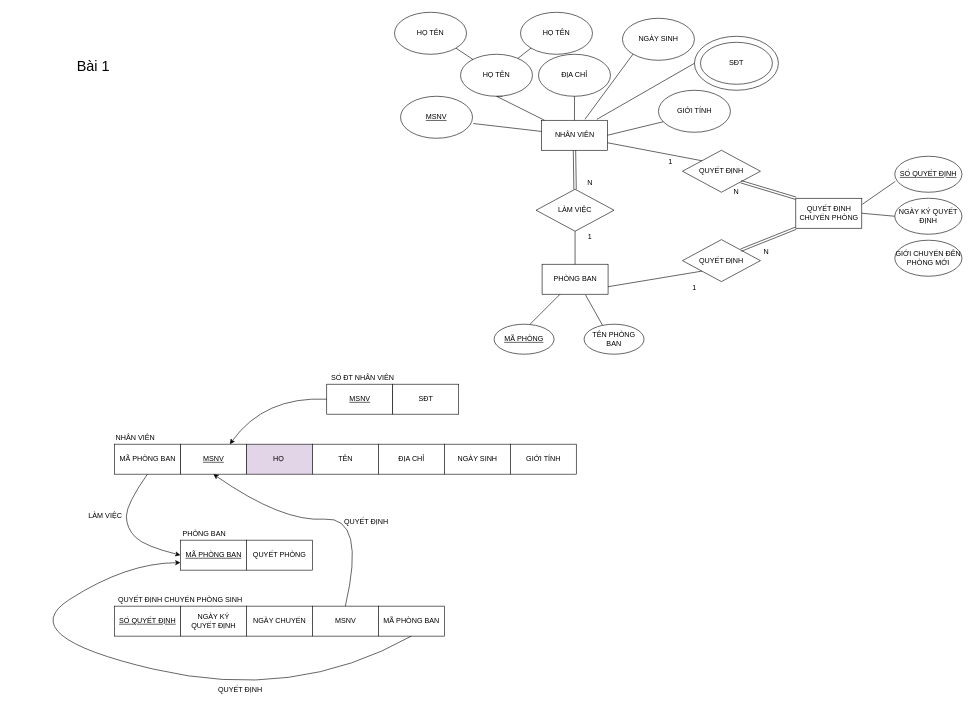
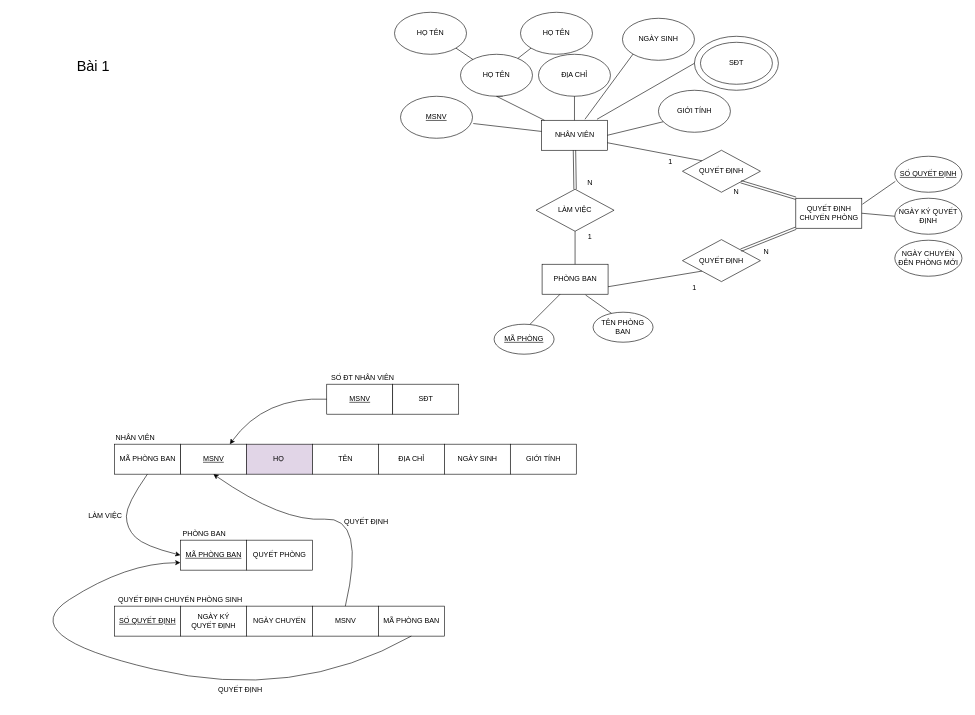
- <mxCell id="61" value="GIỚI CHUYỂN ĐÊN PHÒNG MỚI" style="ellipse;whiteSpace=wrap;html=1;fillColor=none;" parent="1" vertex="1"><mxGeometry x="1491" y="400" width="112" height="60" as="geometry" /></mxCell>
+ <mxCell id="61" value="NGÀY CHUYỂN ĐÊN PHÒNG MỚI" style="ellipse;whiteSpace=wrap;html=1;fillColor=none;" parent="1" vertex="1"><mxGeometry x="1491" y="400" width="112" height="60" as="geometry" /></mxCell>
- <mxCell id="53" value="TÊN PHÒNG BAN" style="ellipse;whiteSpace=wrap;html=1;fillColor=none;" parent="1" vertex="1"><mxGeometry x="973" y="540" width="100" height="50" as="geometry" /></mxCell>
+ <mxCell id="53" value="TÊN PHÒNG BAN" style="ellipse;whiteSpace=wrap;html=1;fillColor=none;" parent="1" vertex="1"><mxGeometry x="988" y="520" width="100" height="50" as="geometry" /></mxCell>
